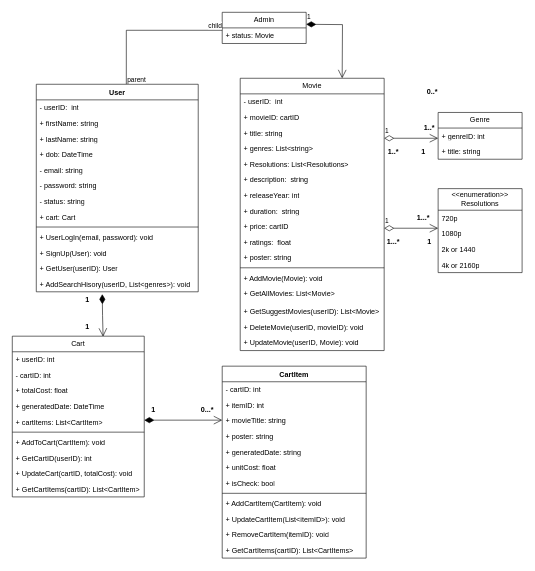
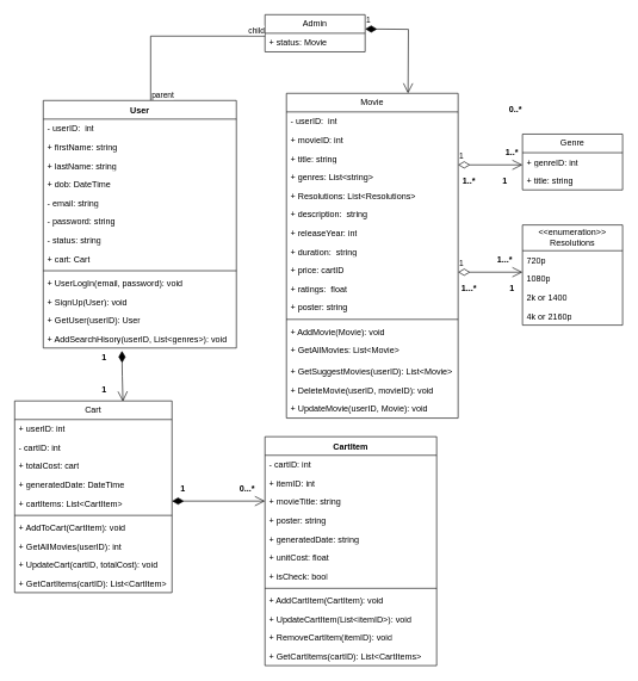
- <mxCell id="23" value="+ movieID: cartID" style="text;strokeColor=none;fillColor=none;align=left;verticalAlign=top;spacingLeft=4;spacingRight=4;overflow=hidden;rotatable=0;points=[[0,0.5],[1,0.5]];portConstraint=eastwest;whiteSpace=wrap;html=1;" parent="21" vertex="1"><mxGeometry y="52" width="240" height="26" as="geometry" /></mxCell>
+ <mxCell id="23" value="+ movieID: int" style="text;strokeColor=none;fillColor=none;align=left;verticalAlign=top;spacingLeft=4;spacingRight=4;overflow=hidden;rotatable=0;points=[[0,0.5],[1,0.5]];portConstraint=eastwest;whiteSpace=wrap;html=1;" parent="21" vertex="1"><mxGeometry y="52" width="240" height="26" as="geometry" /></mxCell>
- <mxCell id="45" value="2k or 1440" style="text;strokeColor=none;fillColor=none;align=left;verticalAlign=top;spacingLeft=4;spacingRight=4;overflow=hidden;rotatable=0;points=[[0,0.5],[1,0.5]];portConstraint=eastwest;whiteSpace=wrap;html=1;" parent="42" vertex="1"><mxGeometry y="88" width="140" height="26" as="geometry" /></mxCell>
+ <mxCell id="45" value="2k or 1400" style="text;strokeColor=none;fillColor=none;align=left;verticalAlign=top;spacingLeft=4;spacingRight=4;overflow=hidden;rotatable=0;points=[[0,0.5],[1,0.5]];portConstraint=eastwest;whiteSpace=wrap;html=1;" parent="42" vertex="1"><mxGeometry y="88" width="140" height="26" as="geometry" /></mxCell>
- <mxCell id="50" value="+ totalCost: float" style="text;strokeColor=none;fillColor=none;align=left;verticalAlign=top;spacingLeft=4;spacingRight=4;overflow=hidden;rotatable=0;points=[[0,0.5],[1,0.5]];portConstraint=eastwest;whiteSpace=wrap;html=1;" parent="47" vertex="1"><mxGeometry y="78" width="220" height="26" as="geometry" /></mxCell>
+ <mxCell id="50" value="+ totalCost: cart" style="text;strokeColor=none;fillColor=none;align=left;verticalAlign=top;spacingLeft=4;spacingRight=4;overflow=hidden;rotatable=0;points=[[0,0.5],[1,0.5]];portConstraint=eastwest;whiteSpace=wrap;html=1;" parent="47" vertex="1"><mxGeometry y="78" width="220" height="26" as="geometry" /></mxCell>
- <mxCell id="55" value="+ GetCartID(userID): int" style="text;strokeColor=none;fillColor=none;align=left;verticalAlign=top;spacingLeft=4;spacingRight=4;overflow=hidden;rotatable=0;points=[[0,0.5],[1,0.5]];portConstraint=eastwest;whiteSpace=wrap;html=1;" parent="47" vertex="1"><mxGeometry y="190" width="220" height="26" as="geometry" /></mxCell>
+ <mxCell id="55" value="+ GetAllMovies(userID): int" style="text;strokeColor=none;fillColor=none;align=left;verticalAlign=top;spacingLeft=4;spacingRight=4;overflow=hidden;rotatable=0;points=[[0,0.5],[1,0.5]];portConstraint=eastwest;whiteSpace=wrap;html=1;" parent="47" vertex="1"><mxGeometry y="190" width="220" height="26" as="geometry" /></mxCell>
